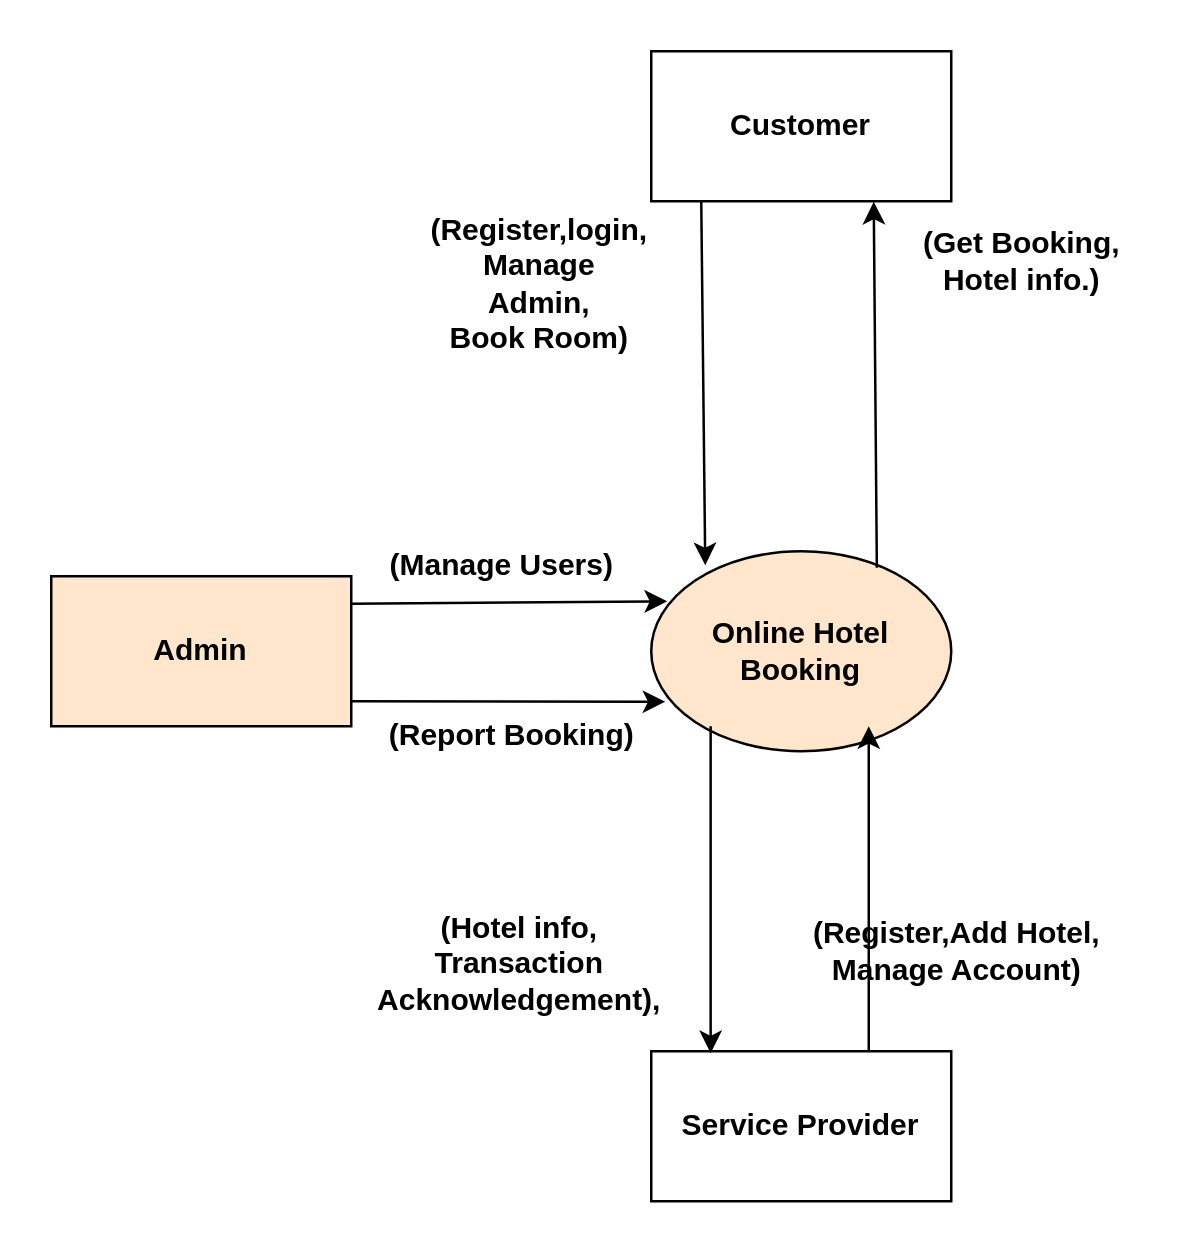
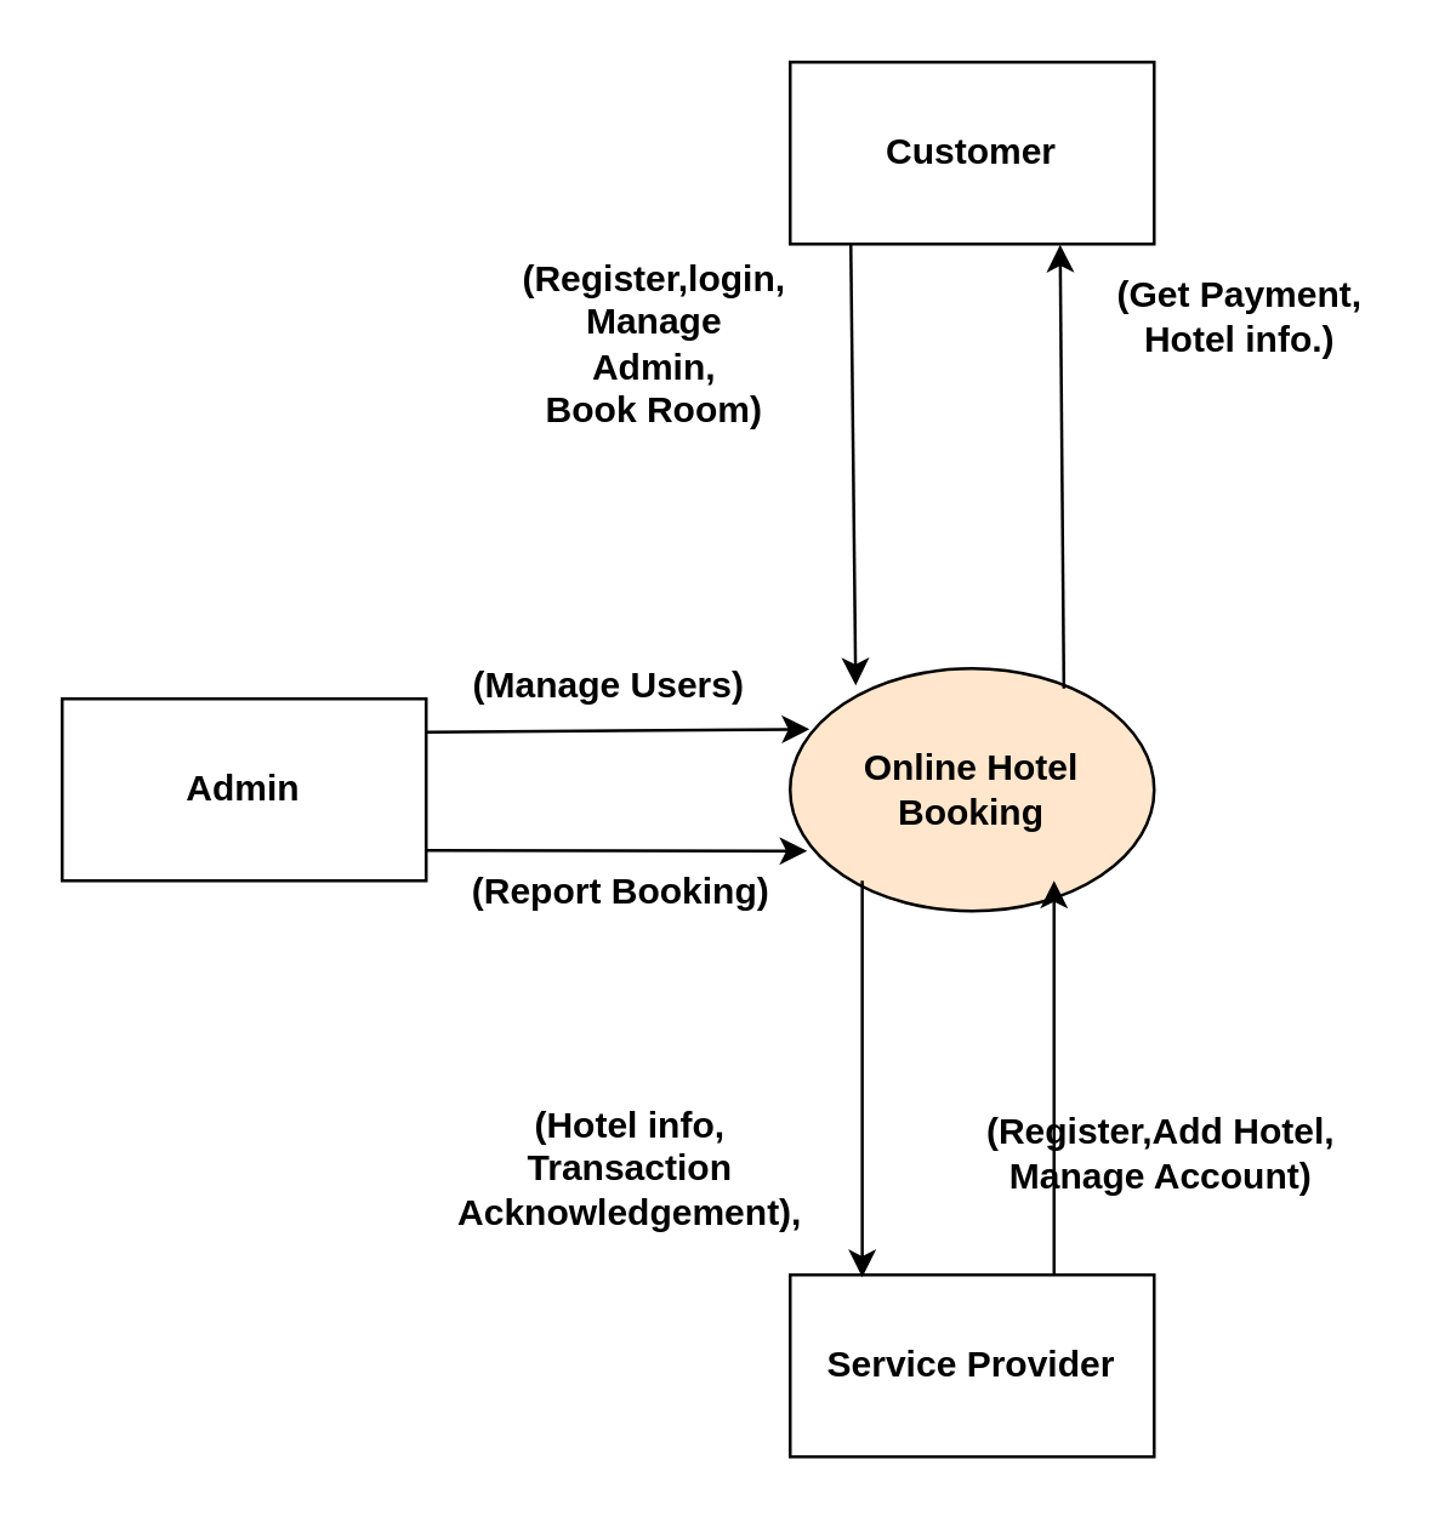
- <mxCell id="15" value="&lt;b&gt;(Get Booking,&lt;br&gt;Hotel info.)&lt;/b&gt;" style="text;html=1;align=center;verticalAlign=middle;resizable=0;points=[];autosize=1;strokeColor=none;fillColor=none;" vertex="1" parent="1"><mxGeometry x="358" y="89" width="100" height="30" as="geometry" /></mxCell>
+ <mxCell id="15" value="&lt;b&gt;(Get Payment,&lt;br&gt;Hotel info.)&lt;/b&gt;" style="text;html=1;align=center;verticalAlign=middle;resizable=0;points=[];autosize=1;strokeColor=none;fillColor=none;" vertex="1" parent="1"><mxGeometry x="358" y="89" width="100" height="30" as="geometry" /></mxCell>
- <mxCell id="2" value="&lt;b&gt;Admin&lt;/b&gt;" style="rounded=0;whiteSpace=wrap;html=1;fillColor=#ffe6cc;" vertex="1" parent="1"><mxGeometry x="20" y="230" width="120" height="60" as="geometry" /></mxCell>
+ <mxCell id="2" value="&lt;b&gt;Admin&lt;/b&gt;" style="rounded=0;whiteSpace=wrap;html=1;" vertex="1" parent="1"><mxGeometry x="20" y="230" width="120" height="60" as="geometry" /></mxCell>
